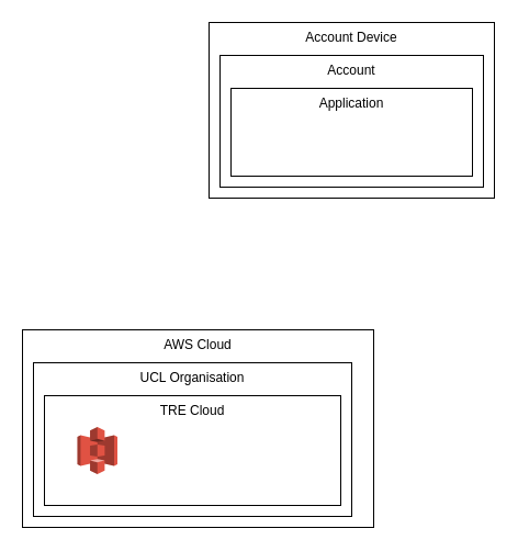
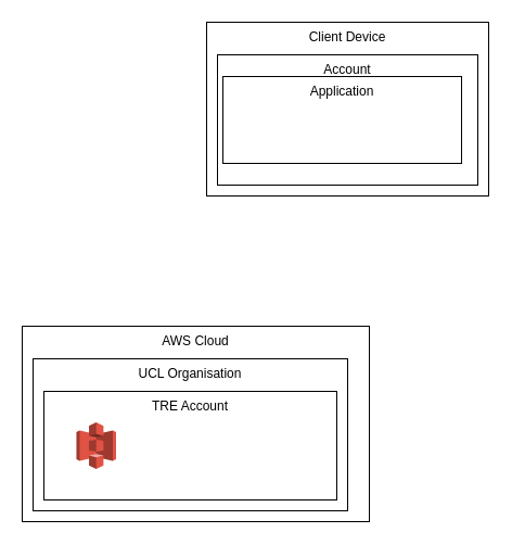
- <mxCell id="2" value="Account Device" style="rounded=0;whiteSpace=wrap;html=1;verticalAlign=top;" vertex="1" parent="1"><mxGeometry x="190" y="20" width="260" height="160" as="geometry" /></mxCell>
+ <mxCell id="2" value="Client Device" style="rounded=0;whiteSpace=wrap;html=1;verticalAlign=top;" vertex="1" parent="1"><mxGeometry x="190" y="20" width="260" height="160" as="geometry" /></mxCell>
- <mxCell id="4" value="Application" style="rounded=0;whiteSpace=wrap;html=1;verticalAlign=top;" vertex="1" parent="1"><mxGeometry x="210" y="80" width="220" height="80" as="geometry" /></mxCell>
+ <mxCell id="4" value="Application" style="rounded=0;whiteSpace=wrap;html=1;verticalAlign=top;" vertex="1" parent="1"><mxGeometry x="205" y="70" width="220" height="80" as="geometry" /></mxCell>
- <mxCell id="7" value="TRE Cloud" style="rounded=0;whiteSpace=wrap;html=1;verticalAlign=top;" vertex="1" parent="1"><mxGeometry x="40" y="360" width="270" height="100" as="geometry" /></mxCell>
+ <mxCell id="7" value="TRE Account" style="rounded=0;whiteSpace=wrap;html=1;verticalAlign=top;" vertex="1" parent="1"><mxGeometry x="40" y="360" width="270" height="100" as="geometry" /></mxCell>
